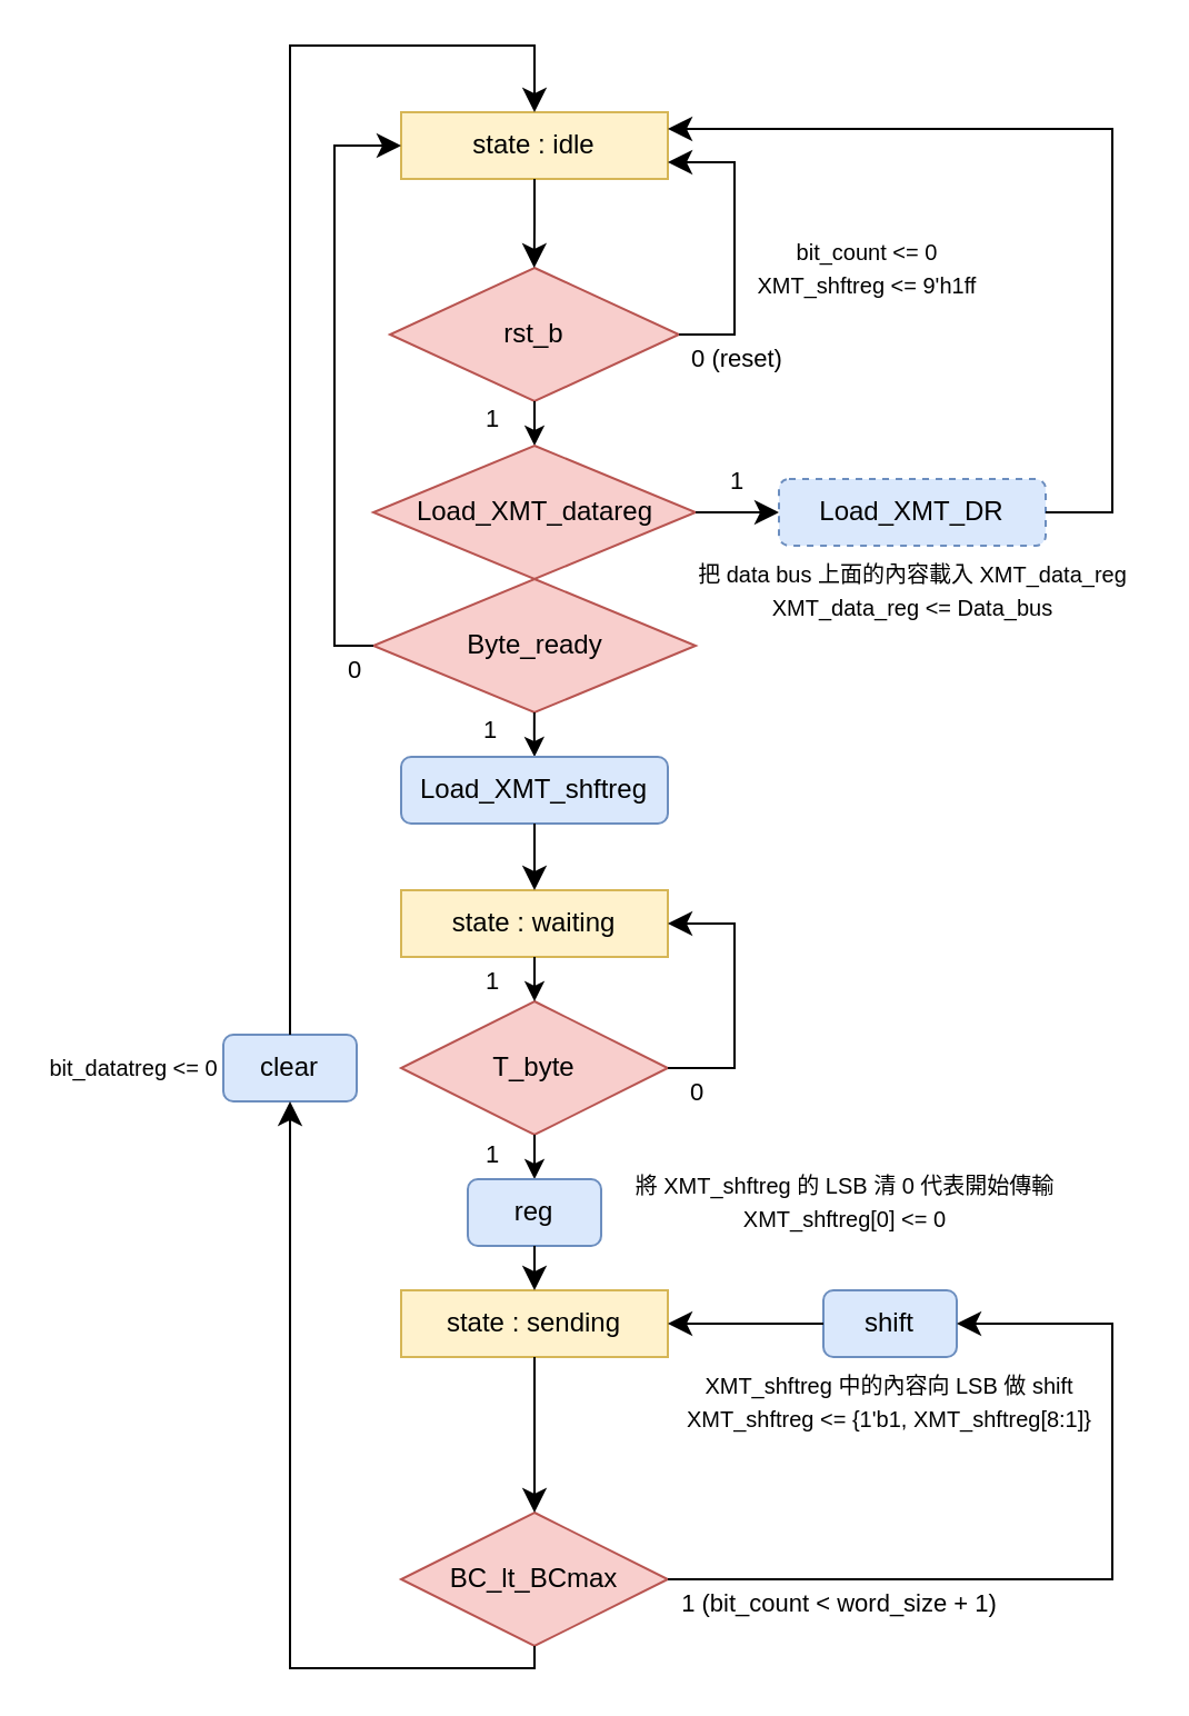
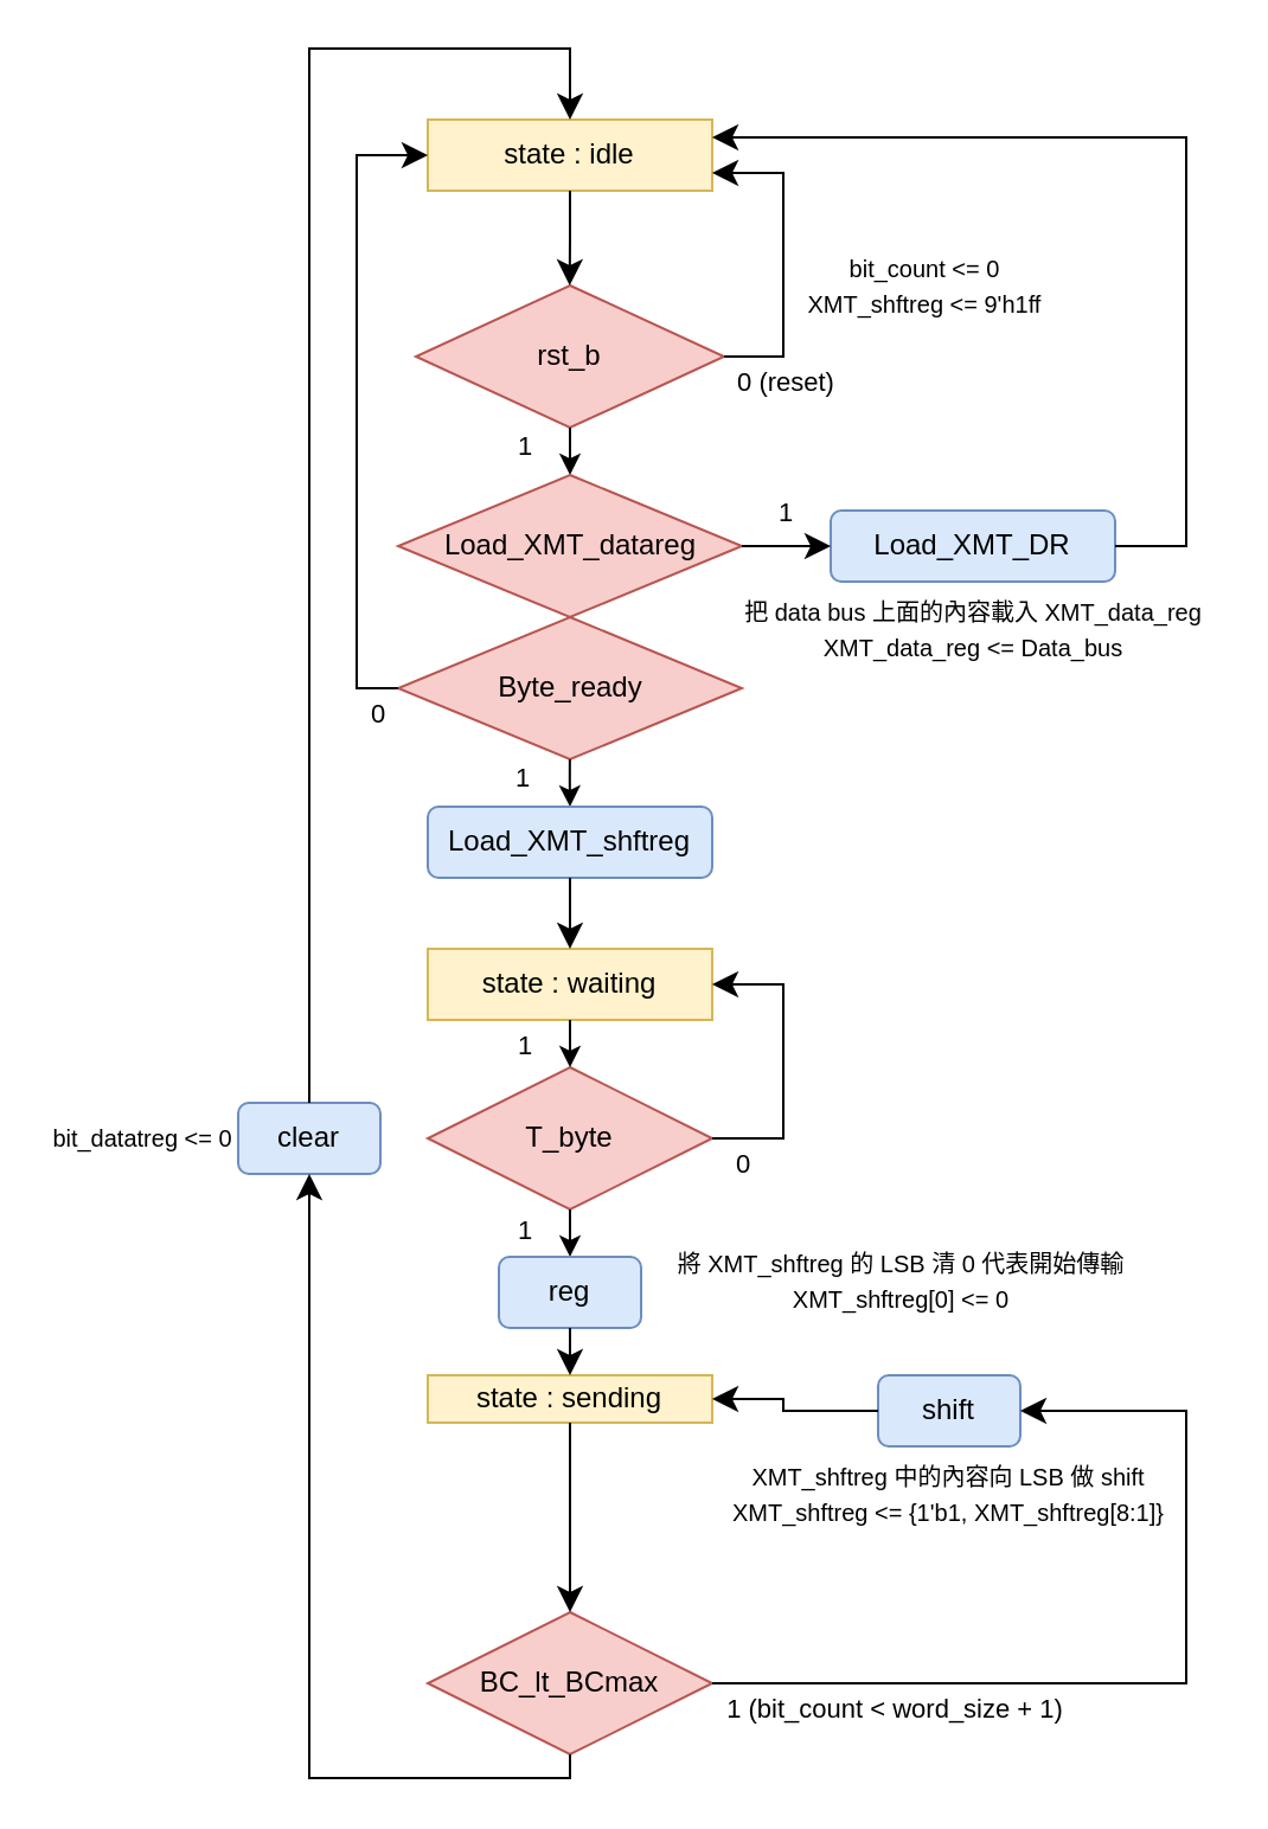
- <mxCell id="9" value="Load_XMT_DR" style="rounded=1;whiteSpace=wrap;html=1;fillColor=#dae8fc;strokeColor=#6c8ebf;dashed=1;" parent="1" vertex="1"><mxGeometry x="350" y="215" width="120" height="30" as="geometry" /></mxCell>
+ <mxCell id="9" value="Load_XMT_DR" style="rounded=1;whiteSpace=wrap;html=1;fillColor=#dae8fc;strokeColor=#6c8ebf;" parent="1" vertex="1"><mxGeometry x="350" y="215" width="120" height="30" as="geometry" /></mxCell>
- <mxCell id="32" value="state : sending" style="rounded=0;whiteSpace=wrap;html=1;fillColor=#fff2cc;strokeColor=#d6b656;" parent="1" vertex="1"><mxGeometry x="180" y="580" width="120" height="30" as="geometry" /></mxCell>
+ <mxCell id="32" value="state : sending" style="rounded=0;whiteSpace=wrap;html=1;fillColor=#fff2cc;strokeColor=#d6b656;" parent="1" vertex="1"><mxGeometry x="180" y="580" width="120" height="20" as="geometry" /></mxCell>
